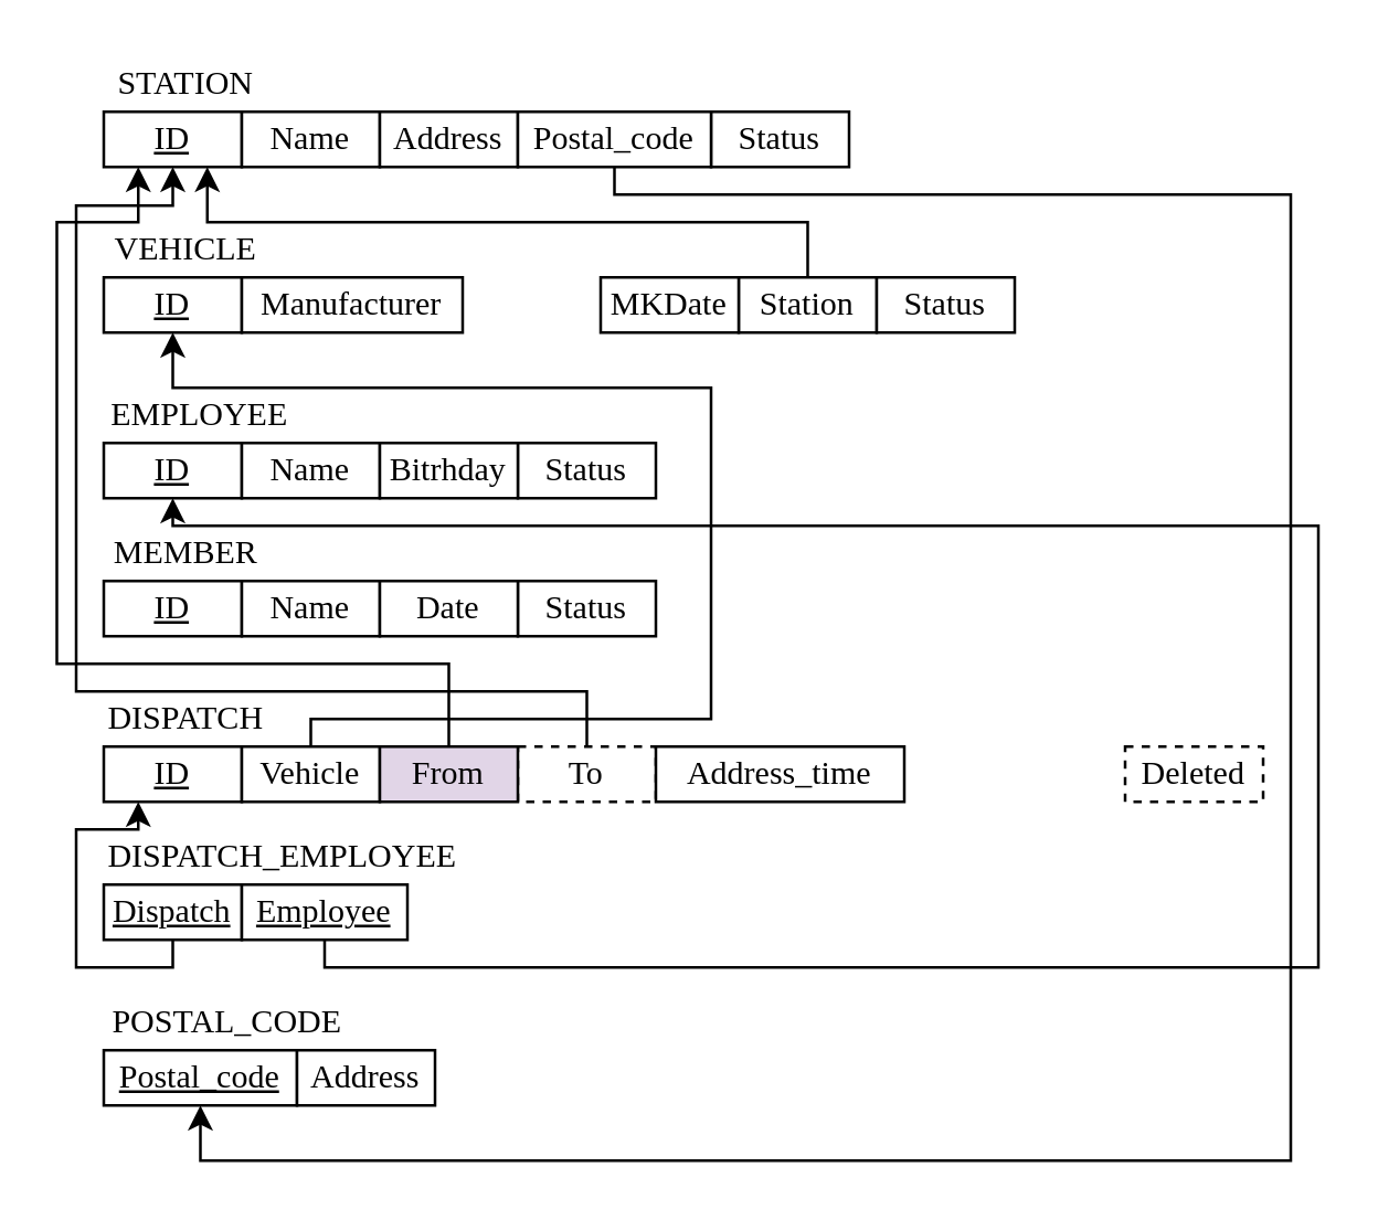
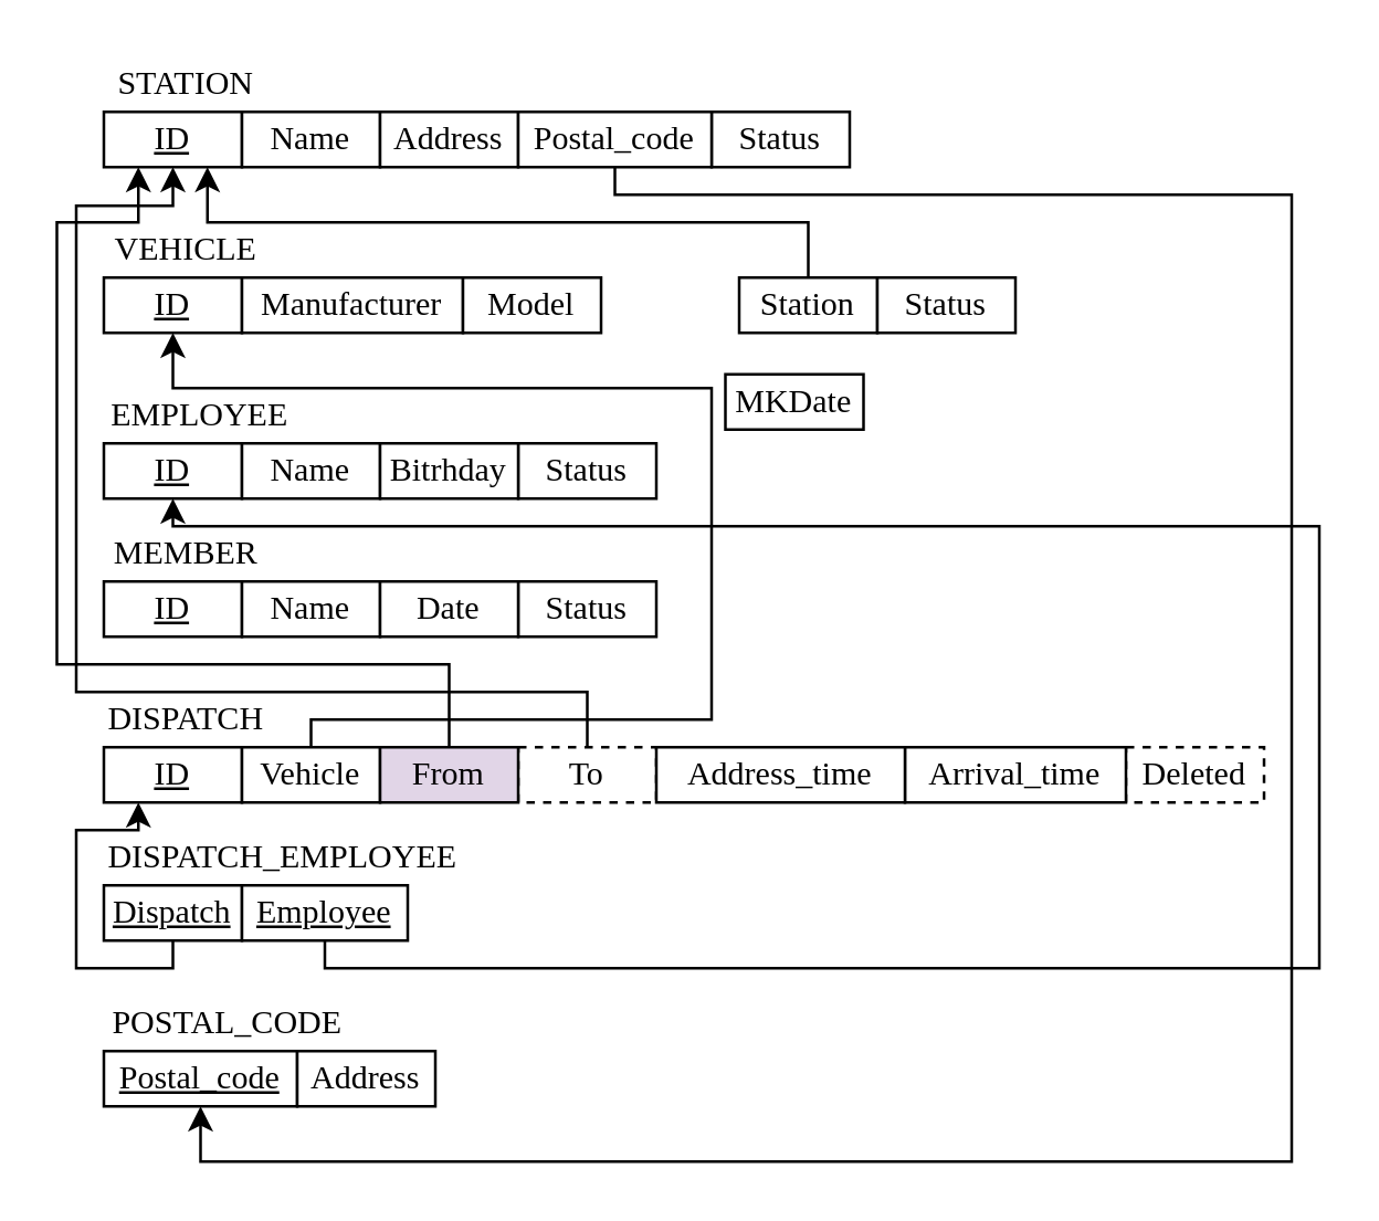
+ <mxCell id="9" value="&lt;font face=&quot;Times New Roman&quot;&gt;Model&lt;/font&gt;" style="rounded=0;whiteSpace=wrap;html=1;" vertex="1" parent="1"><mxGeometry x="167" y="100" width="50" height="20" as="geometry" /></mxCell>
- <mxCell id="15" value="&lt;font face=&quot;Times New Roman&quot;&gt;MKDate&lt;/font&gt;" style="rounded=0;whiteSpace=wrap;html=1;" vertex="1" parent="1"><mxGeometry x="217" y="100" width="50" height="20" as="geometry" /></mxCell>
+ <mxCell id="15" value="&lt;font face=&quot;Times New Roman&quot;&gt;MKDate&lt;/font&gt;" style="rounded=0;whiteSpace=wrap;html=1;" vertex="1" parent="1"><mxGeometry x="262" y="135" width="50" height="20" as="geometry" /></mxCell>
+ <mxCell id="34" value="&lt;font face=&quot;Times New Roman&quot;&gt;Arrival_time&lt;/font&gt;" style="rounded=0;whiteSpace=wrap;html=1;" vertex="1" parent="1"><mxGeometry x="327" y="270" width="80" height="20" as="geometry" /></mxCell>
